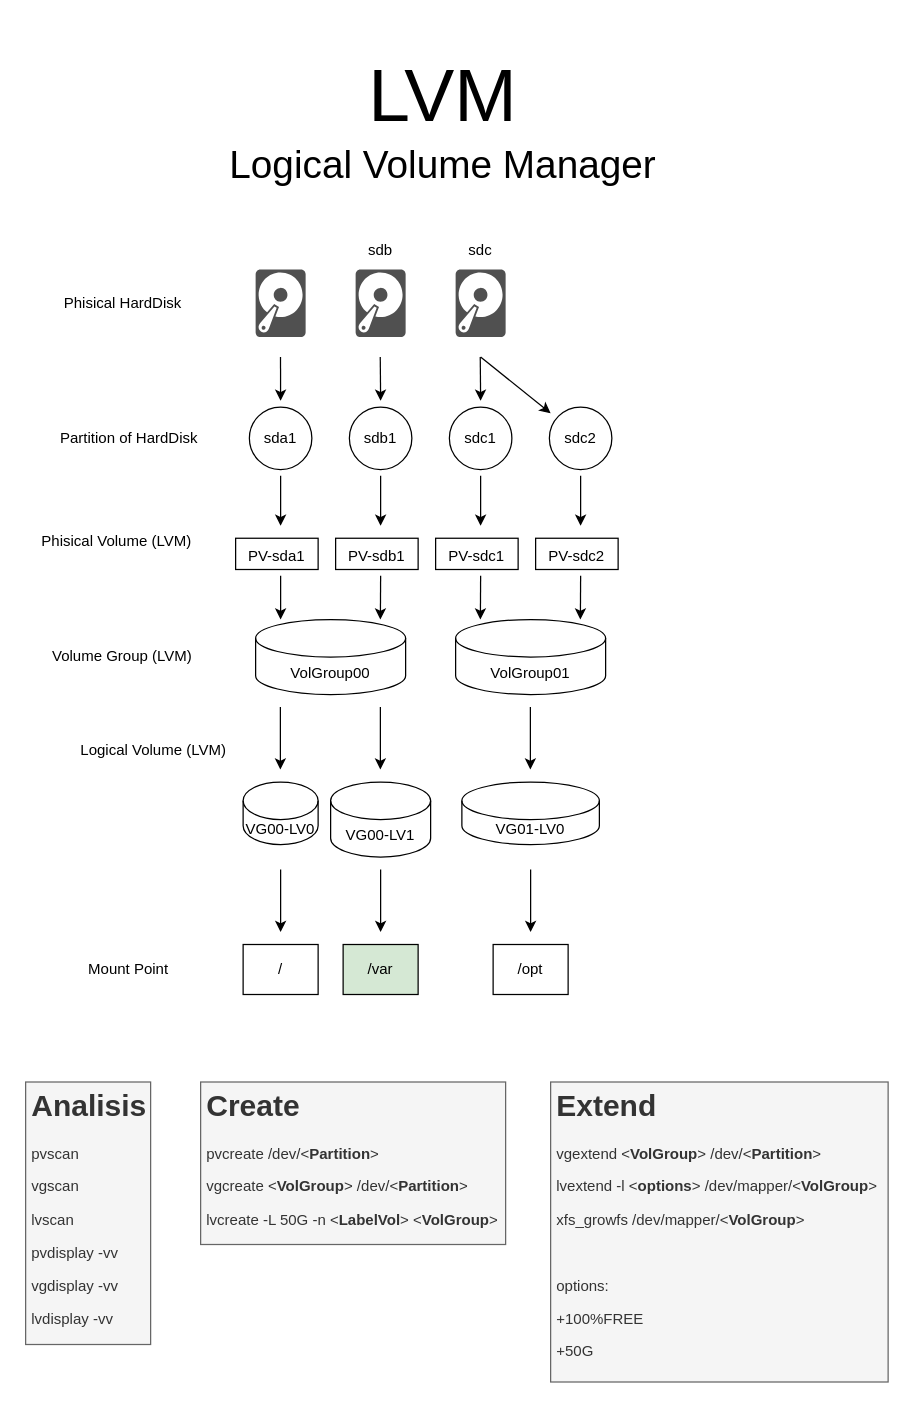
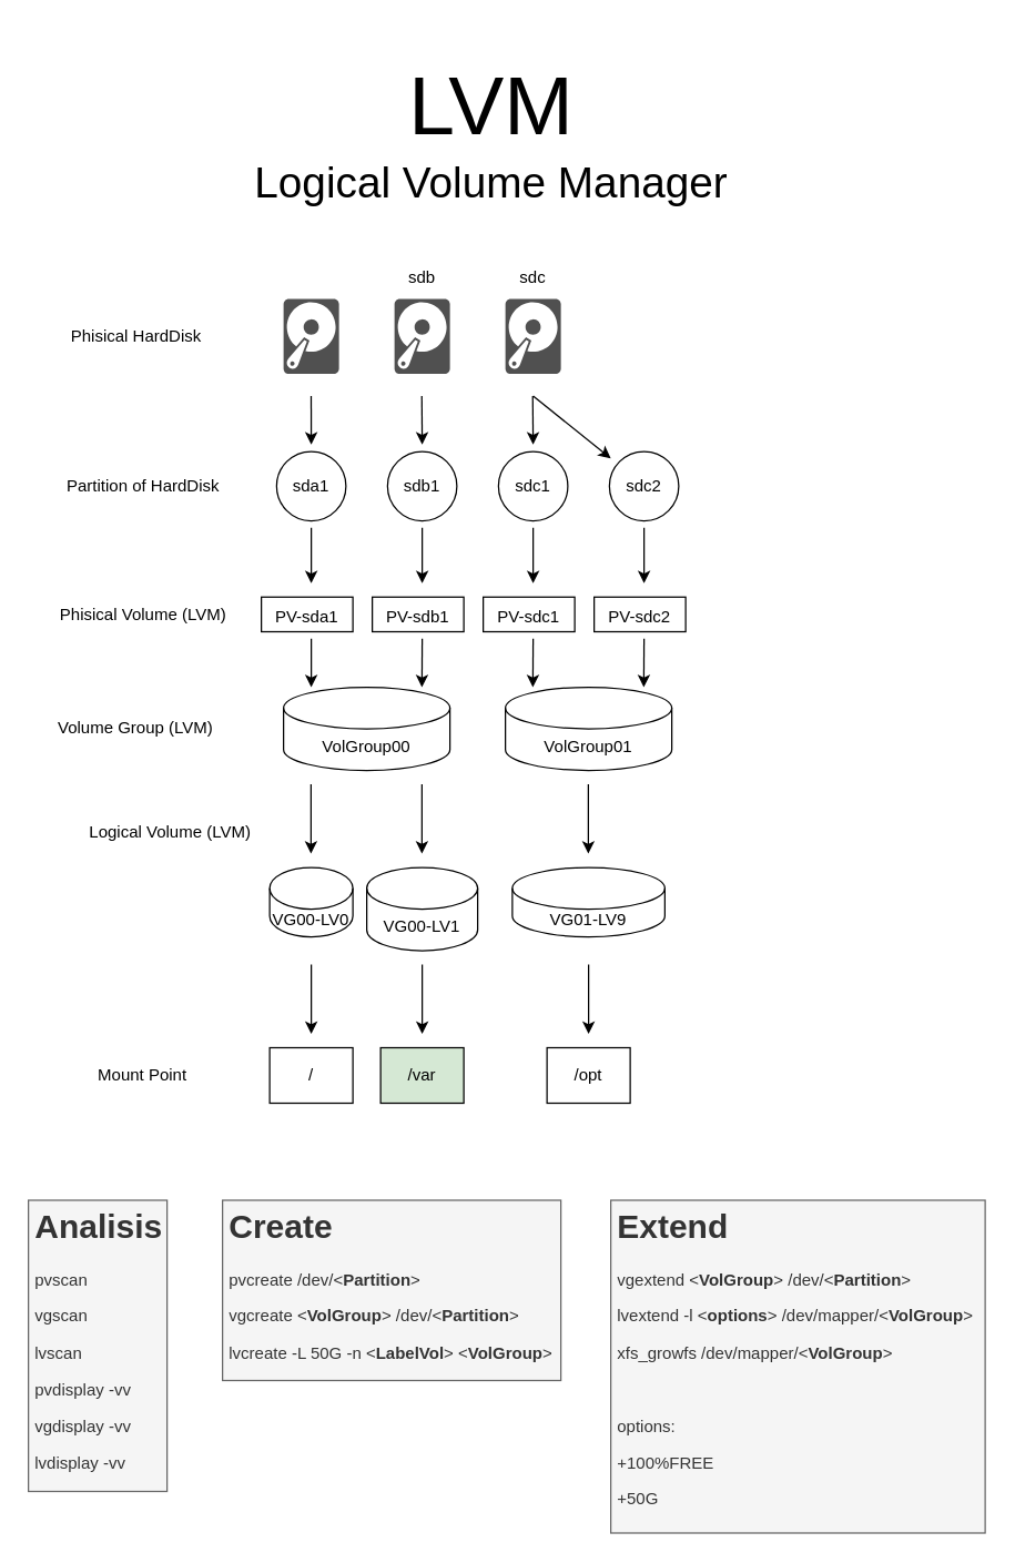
- <mxCell id="55" value="Phisical Volume (LVM)" style="text;html=1;strokeColor=none;fillColor=none;align=center;verticalAlign=middle;whiteSpace=wrap;rounded=0;" vertex="1" parent="1"><mxGeometry x="27.5" y="417.5" width="130" height="30" as="geometry" /></mxCell>
+ <mxCell id="55" value="Phisical Volume (LVM)" style="text;html=1;strokeColor=none;fillColor=none;align=center;verticalAlign=middle;whiteSpace=wrap;rounded=0;" vertex="1" parent="1"><mxGeometry x="37.5" y="427.5" width="130" height="30" as="geometry" /></mxCell>
- <mxCell id="42" value="VG01-LV0" style="shape=cylinder3;whiteSpace=wrap;html=1;boundedLbl=1;backgroundOutline=1;size=15;" vertex="1" parent="1"><mxGeometry x="369" y="625" width="110" height="50" as="geometry" /></mxCell>
+ <mxCell id="42" value="VG01-LV9" style="shape=cylinder3;whiteSpace=wrap;html=1;boundedLbl=1;backgroundOutline=1;size=15;" vertex="1" parent="1"><mxGeometry x="369" y="625" width="110" height="50" as="geometry" /></mxCell>
